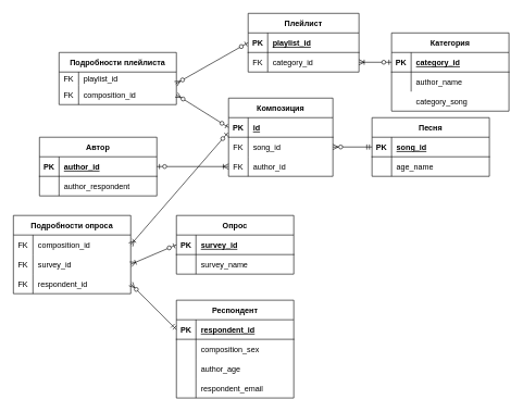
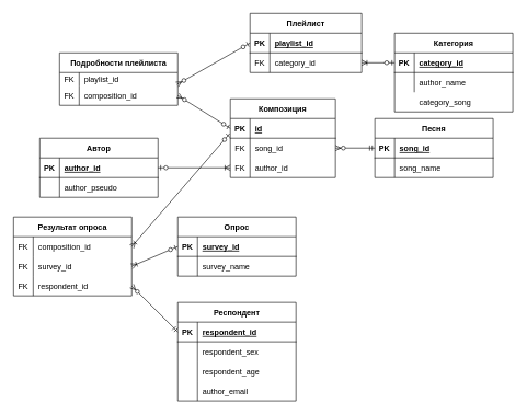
- <mxCell id="8" value="age_name" style="shape=partialRectangle;connectable=0;fillColor=none;top=0;left=0;bottom=0;right=0;align=left;spacingLeft=6;overflow=hidden;" parent="6" vertex="1"><mxGeometry x="30" width="150" height="30" as="geometry"><mxRectangle width="150" height="30" as="alternateBounds" /></mxGeometry></mxCell>
+ <mxCell id="8" value="song_name" style="shape=partialRectangle;connectable=0;fillColor=none;top=0;left=0;bottom=0;right=0;align=left;spacingLeft=6;overflow=hidden;" parent="6" vertex="1"><mxGeometry x="30" width="150" height="30" as="geometry"><mxRectangle width="150" height="30" as="alternateBounds" /></mxGeometry></mxCell>
- <mxCell id="66" value="author_respondent" style="shape=partialRectangle;connectable=0;fillColor=none;top=0;left=0;bottom=0;right=0;align=left;spacingLeft=6;overflow=hidden;" parent="64" vertex="1"><mxGeometry x="30" width="150" height="30" as="geometry"><mxRectangle width="150" height="30" as="alternateBounds" /></mxGeometry></mxCell>
+ <mxCell id="66" value="author_pseudo" style="shape=partialRectangle;connectable=0;fillColor=none;top=0;left=0;bottom=0;right=0;align=left;spacingLeft=6;overflow=hidden;" parent="64" vertex="1"><mxGeometry x="30" width="150" height="30" as="geometry"><mxRectangle width="150" height="30" as="alternateBounds" /></mxGeometry></mxCell>
- <mxCell id="43" value="Подробности опроса" style="shape=table;startSize=30;container=1;collapsible=1;childLayout=tableLayout;fixedRows=1;rowLines=0;fontStyle=1;align=center;resizeLast=1;" parent="1" vertex="1"><mxGeometry x="20" y="330" width="180" height="120" as="geometry" /></mxCell>
+ <mxCell id="43" value="Результат опроса" style="shape=table;startSize=30;container=1;collapsible=1;childLayout=tableLayout;fixedRows=1;rowLines=0;fontStyle=1;align=center;resizeLast=1;" parent="1" vertex="1"><mxGeometry x="20" y="330" width="180" height="120" as="geometry" /></mxCell>
- <mxCell id="15" value="composition_sex" style="shape=partialRectangle;connectable=0;fillColor=none;top=0;left=0;bottom=0;right=0;align=left;spacingLeft=6;overflow=hidden;" parent="13" vertex="1"><mxGeometry x="30" width="150" height="30" as="geometry"><mxRectangle width="150" height="30" as="alternateBounds" /></mxGeometry></mxCell>
+ <mxCell id="15" value="respondent_sex" style="shape=partialRectangle;connectable=0;fillColor=none;top=0;left=0;bottom=0;right=0;align=left;spacingLeft=6;overflow=hidden;" parent="13" vertex="1"><mxGeometry x="30" width="150" height="30" as="geometry"><mxRectangle width="150" height="30" as="alternateBounds" /></mxGeometry></mxCell>
- <mxCell id="18" value="author_age" style="shape=partialRectangle;connectable=0;fillColor=none;top=0;left=0;bottom=0;right=0;align=left;spacingLeft=6;overflow=hidden;" parent="16" vertex="1"><mxGeometry x="30" width="150" height="30" as="geometry"><mxRectangle width="150" height="30" as="alternateBounds" /></mxGeometry></mxCell>
+ <mxCell id="18" value="respondent_age" style="shape=partialRectangle;connectable=0;fillColor=none;top=0;left=0;bottom=0;right=0;align=left;spacingLeft=6;overflow=hidden;" parent="16" vertex="1"><mxGeometry x="30" width="150" height="30" as="geometry"><mxRectangle width="150" height="30" as="alternateBounds" /></mxGeometry></mxCell>
- <mxCell id="21" value="respondent_email" style="shape=partialRectangle;connectable=0;fillColor=none;top=0;left=0;bottom=0;right=0;align=left;spacingLeft=6;overflow=hidden;" parent="19" vertex="1"><mxGeometry x="30" width="150" height="30" as="geometry"><mxRectangle width="150" height="30" as="alternateBounds" /></mxGeometry></mxCell>
+ <mxCell id="21" value="author_email" style="shape=partialRectangle;connectable=0;fillColor=none;top=0;left=0;bottom=0;right=0;align=left;spacingLeft=6;overflow=hidden;" parent="19" vertex="1"><mxGeometry x="30" width="150" height="30" as="geometry"><mxRectangle width="150" height="30" as="alternateBounds" /></mxGeometry></mxCell>
